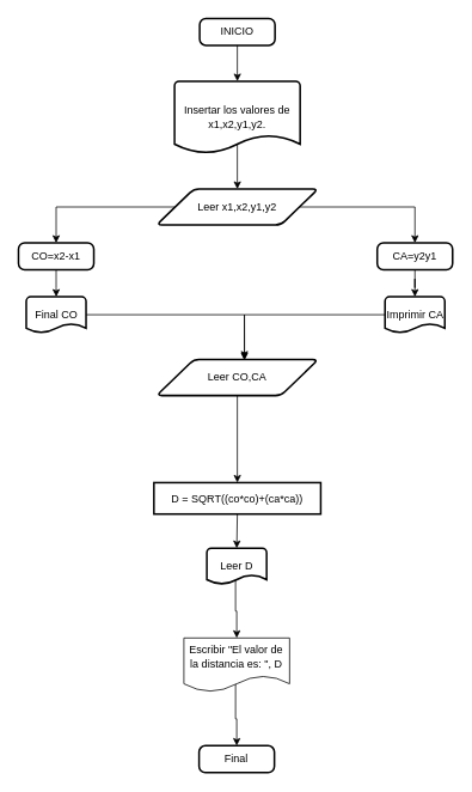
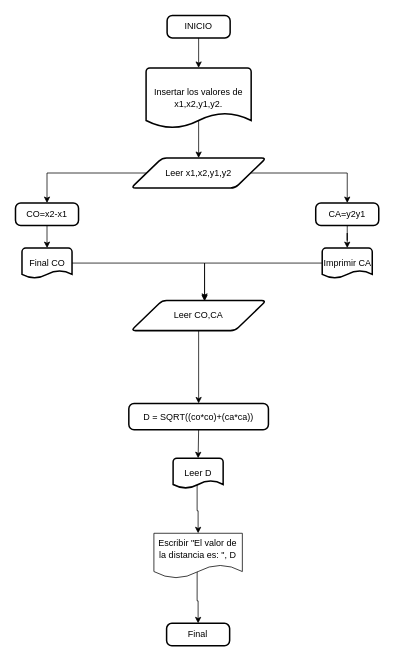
- <mxCell id="19" value="D = SQRT((co*co)+(ca*ca))" style="whiteSpace=wrap;html=1;absoluteArcSize=1;arcSize=14;strokeWidth=2;rounded=0;" vertex="1" parent="1"><mxGeometry x="171" y="537" width="186" height="35" as="geometry" /></mxCell>
+ <mxCell id="19" value="D = SQRT((co*co)+(ca*ca))" style="rounded=1;whiteSpace=wrap;html=1;absoluteArcSize=1;arcSize=14;strokeWidth=2;" vertex="1" parent="1"><mxGeometry x="171" y="537" width="186" height="35" as="geometry" /></mxCell>
